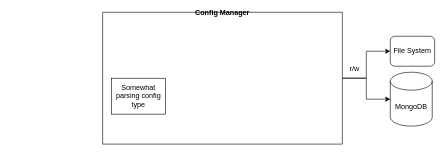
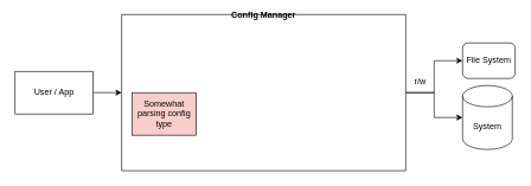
+ <mxCell id="3" value="User / App" style="rounded=0;whiteSpace=wrap;html=1;" vertex="1" parent="1"><mxGeometry x="20" y="100" width="110" height="60" as="geometry" /></mxCell>
+ <mxCell id="2" style="edgeStyle=orthogonalEdgeStyle;rounded=0;orthogonalLoop=1;jettySize=auto;html=1;exitX=1;exitY=0.5;exitDx=0;exitDy=0;" edge="1" parent="1" source="3" target="6"><mxGeometry relative="1" as="geometry" /></mxCell>
- <mxCell id="7" value="Somewhat parsing config type" style="rounded=0;whiteSpace=wrap;html=1;" vertex="1" parent="6"><mxGeometry x="15" y="110" width="90" height="60" as="geometry" /></mxCell>
+ <mxCell id="7" value="Somewhat parsing config type" style="rounded=0;whiteSpace=wrap;html=1;fillColor=#f8cecc;" vertex="1" parent="6"><mxGeometry x="15" y="110" width="90" height="60" as="geometry" /></mxCell>
- <mxCell id="8" value="MongoDB" style="shape=cylinder3;whiteSpace=wrap;html=1;boundedLbl=1;backgroundOutline=1;size=15;" vertex="1" parent="1"><mxGeometry x="650" y="120" width="70" height="90" as="geometry" /></mxCell>
+ <mxCell id="8" value="System" style="shape=cylinder3;whiteSpace=wrap;html=1;boundedLbl=1;backgroundOutline=1;size=15;" vertex="1" parent="1"><mxGeometry x="650" y="120" width="70" height="90" as="geometry" /></mxCell>
